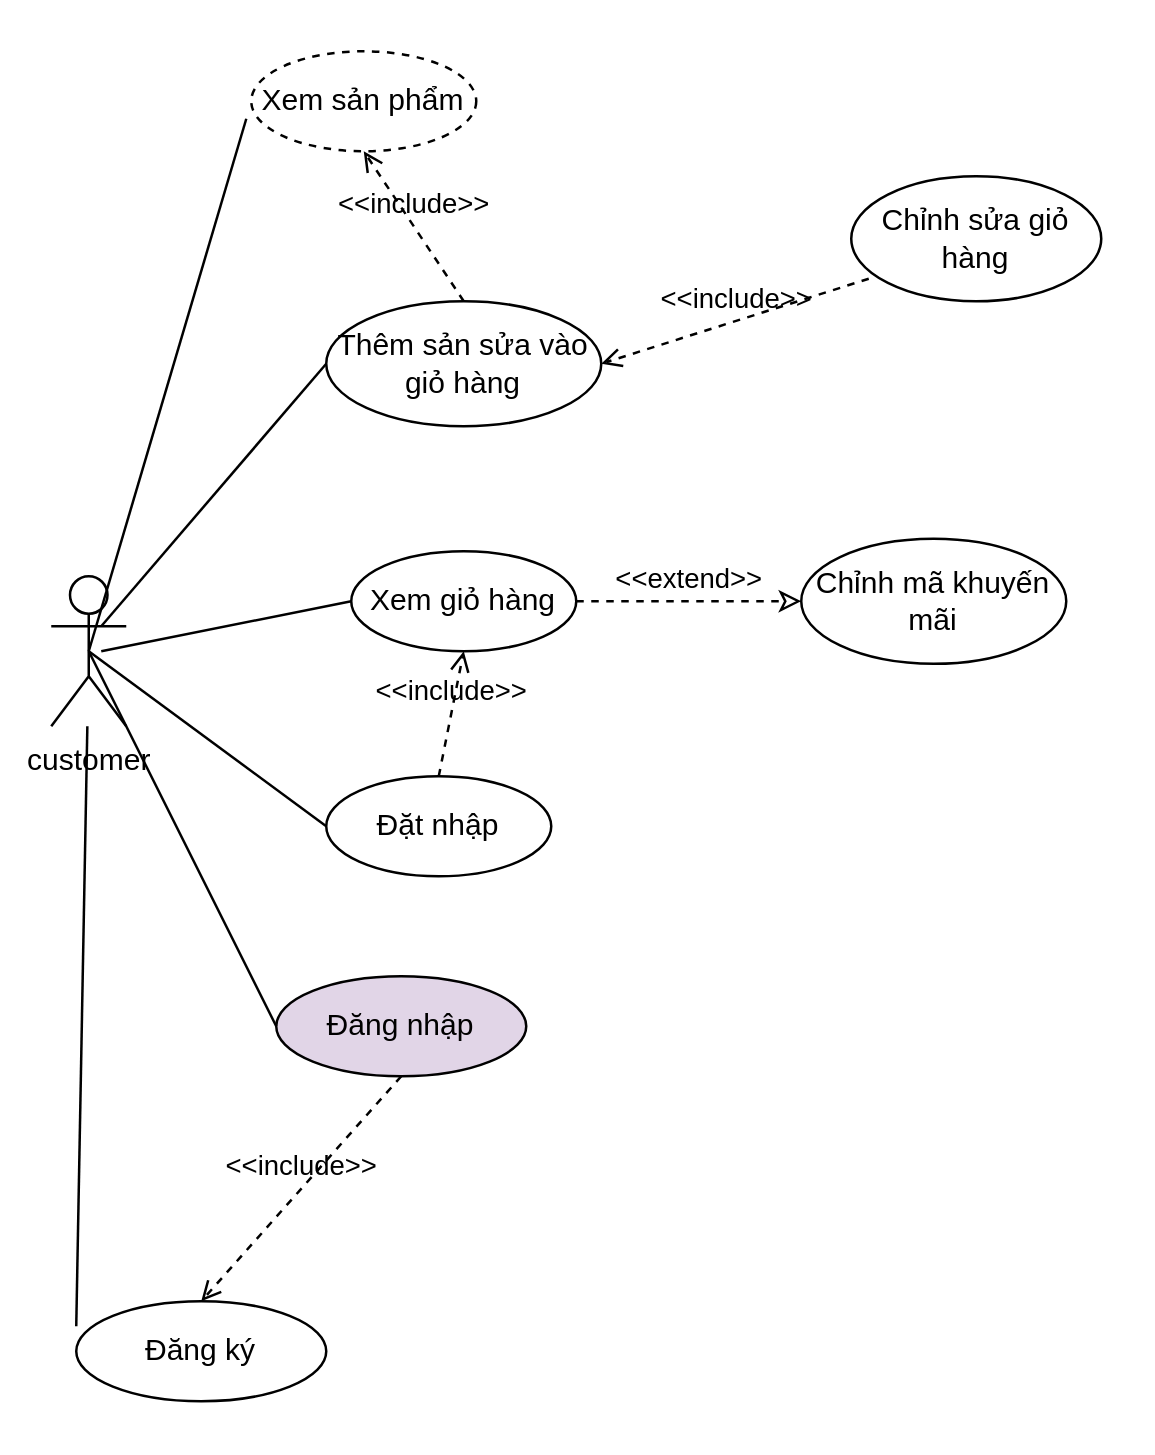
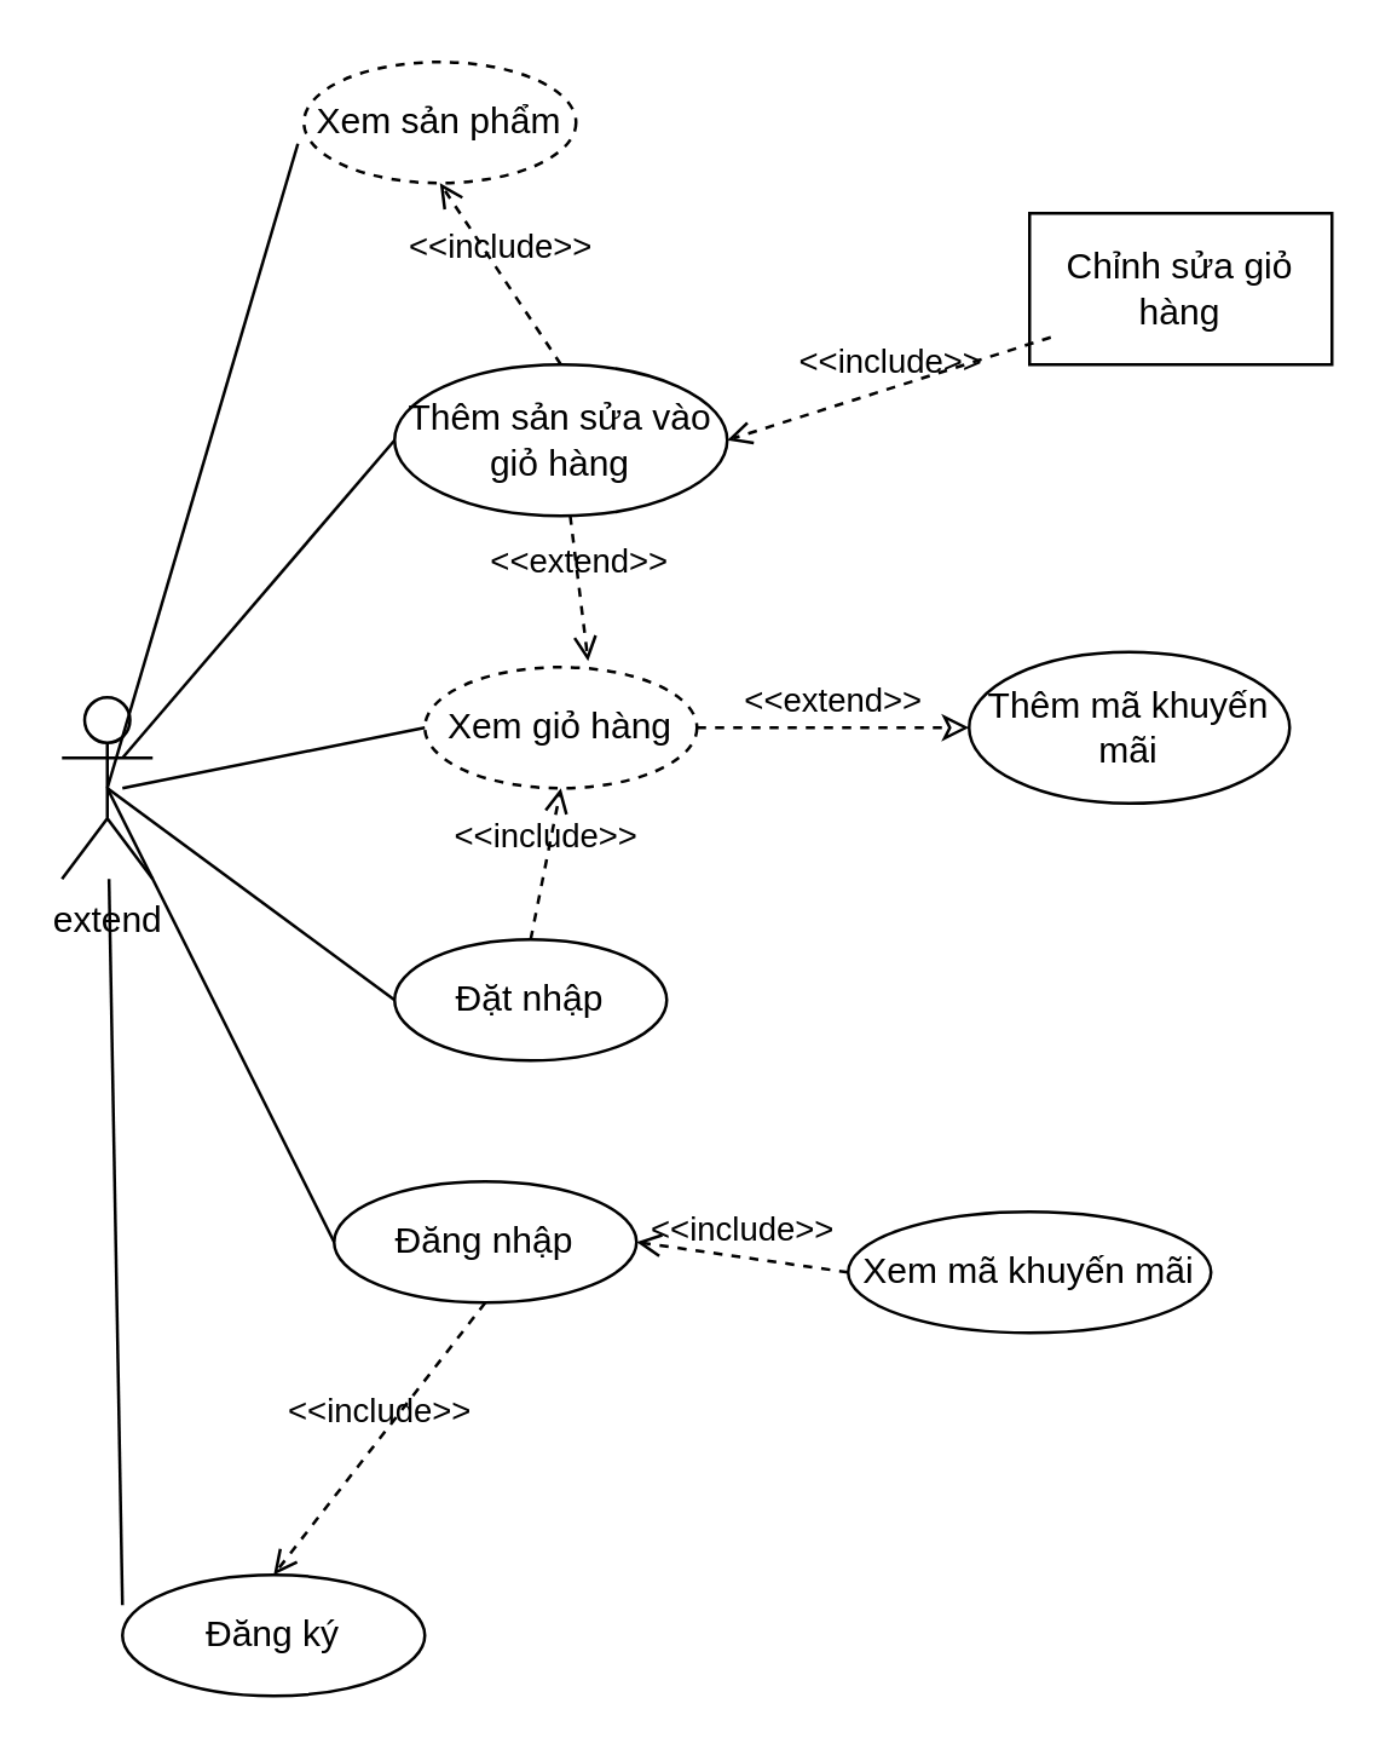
- <mxCell id="8" value="Chỉnh sửa giỏ hàng&lt;br&gt;" style="ellipse;whiteSpace=wrap;html=1;" vertex="1" parent="1"><mxGeometry x="340" y="70" width="100" height="50" as="geometry" /></mxCell>
+ <mxCell id="8" value="Chỉnh sửa giỏ hàng&lt;br&gt;" style="whiteSpace=wrap;html=1;rounded=0;" vertex="1" parent="1"><mxGeometry x="340" y="70" width="100" height="50" as="geometry" /></mxCell>
+ <mxCell id="12" value="&amp;lt;&amp;lt;extend&amp;gt;&amp;gt;" style="html=1;verticalAlign=bottom;labelBackgroundColor=none;endArrow=open;endFill=0;dashed=1;rounded=0;entryX=0.6;entryY=-0.05;entryDx=0;entryDy=0;entryPerimeter=0;" edge="1" parent="1" source="7" target="11"><mxGeometry width="160" relative="1" as="geometry"><mxPoint x="270" y="235" as="sourcePoint" /><mxPoint x="344" y="290" as="targetPoint" /></mxGeometry></mxCell>
- <mxCell id="11" value="Xem giỏ hàng&lt;br&gt;" style="ellipse;whiteSpace=wrap;html=1;" vertex="1" parent="1"><mxGeometry x="140" y="220" width="90" height="40" as="geometry" /></mxCell>
+ <mxCell id="11" value="Xem giỏ hàng&lt;br&gt;" style="ellipse;whiteSpace=wrap;html=1;dashed=1;" vertex="1" parent="1"><mxGeometry x="140" y="220" width="90" height="40" as="geometry" /></mxCell>
- <mxCell id="13" value="Chỉnh mã khuyến mãi" style="ellipse;whiteSpace=wrap;html=1;" vertex="1" parent="1"><mxGeometry x="320" y="215" width="106" height="50" as="geometry" /></mxCell>
+ <mxCell id="13" value="Thêm mã khuyến mãi" style="ellipse;whiteSpace=wrap;html=1;" vertex="1" parent="1"><mxGeometry x="320" y="215" width="106" height="50" as="geometry" /></mxCell>
- <mxCell id="2" value="customer" style="shape=umlActor;verticalLabelPosition=bottom;verticalAlign=top;html=1;outlineConnect=0;" vertex="1" parent="1"><mxGeometry x="20" y="230" width="30" height="60" as="geometry" /></mxCell>
+ <mxCell id="2" value="extend" style="shape=umlActor;verticalLabelPosition=bottom;verticalAlign=top;html=1;outlineConnect=0;" vertex="1" parent="1"><mxGeometry x="20" y="230" width="30" height="60" as="geometry" /></mxCell>
- <mxCell id="4" value="Đăng nhập&lt;br&gt;" style="ellipse;whiteSpace=wrap;html=1;fillColor=#e1d5e7;" vertex="1" parent="1"><mxGeometry x="110" y="390" width="100" height="40" as="geometry" /></mxCell>
+ <mxCell id="4" value="Đăng nhập&lt;br&gt;" style="ellipse;whiteSpace=wrap;html=1;" vertex="1" parent="1"><mxGeometry x="110" y="390" width="100" height="40" as="geometry" /></mxCell>
+ <mxCell id="24" value="&amp;lt;&amp;lt;include&amp;gt;&amp;gt;" style="html=1;verticalAlign=bottom;labelBackgroundColor=none;endArrow=open;endFill=0;dashed=1;rounded=0;entryX=1;entryY=0.5;entryDx=0;entryDy=0;exitX=0;exitY=0.5;exitDx=0;exitDy=0;" edge="1" parent="1" source="23" target="4"><mxGeometry width="160" relative="1" as="geometry"><mxPoint x="270" y="330" as="sourcePoint" /><mxPoint x="430" y="330" as="targetPoint" /></mxGeometry></mxCell>
+ <mxCell id="23" value="Xem mã khuyến mãi&lt;br&gt;" style="ellipse;whiteSpace=wrap;html=1;" vertex="1" parent="1"><mxGeometry x="280" y="400" width="120" height="40" as="geometry" /></mxCell>
- <mxCell id="5" value="Đăng ký&lt;br&gt;" style="ellipse;whiteSpace=wrap;html=1;" vertex="1" parent="1"><mxGeometry x="30" y="520" width="100" height="40" as="geometry" /></mxCell>
+ <mxCell id="5" value="Đăng ký&lt;br&gt;" style="ellipse;whiteSpace=wrap;html=1;" vertex="1" parent="1"><mxGeometry x="40" y="520" width="100" height="40" as="geometry" /></mxCell>
